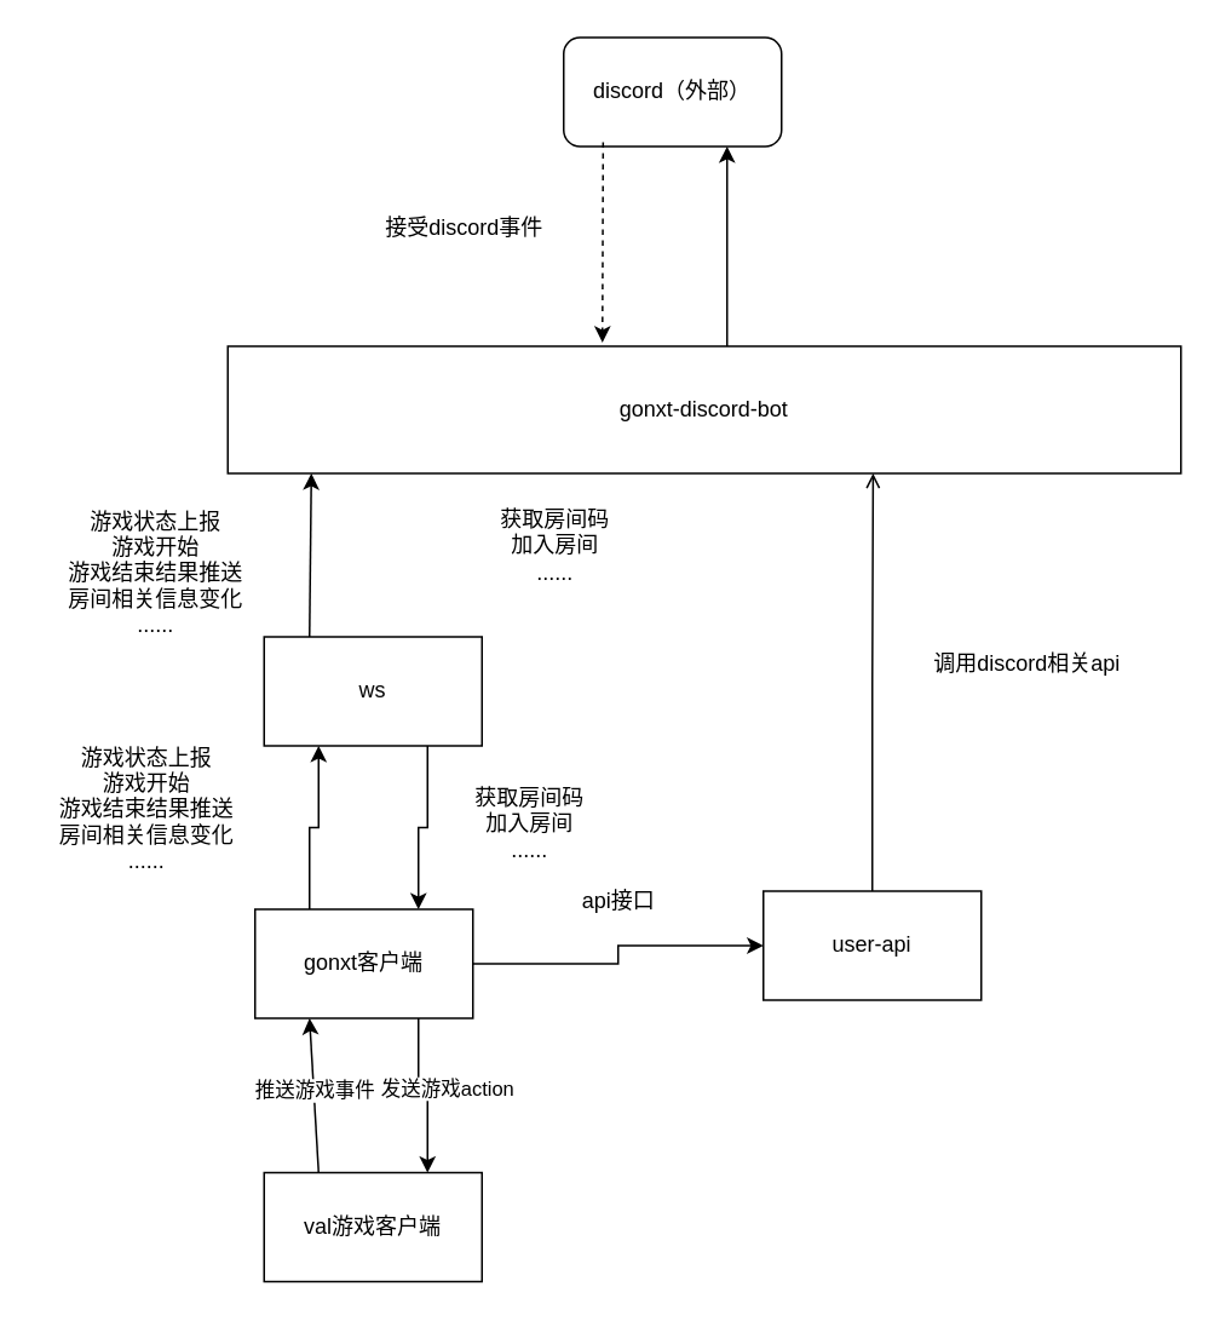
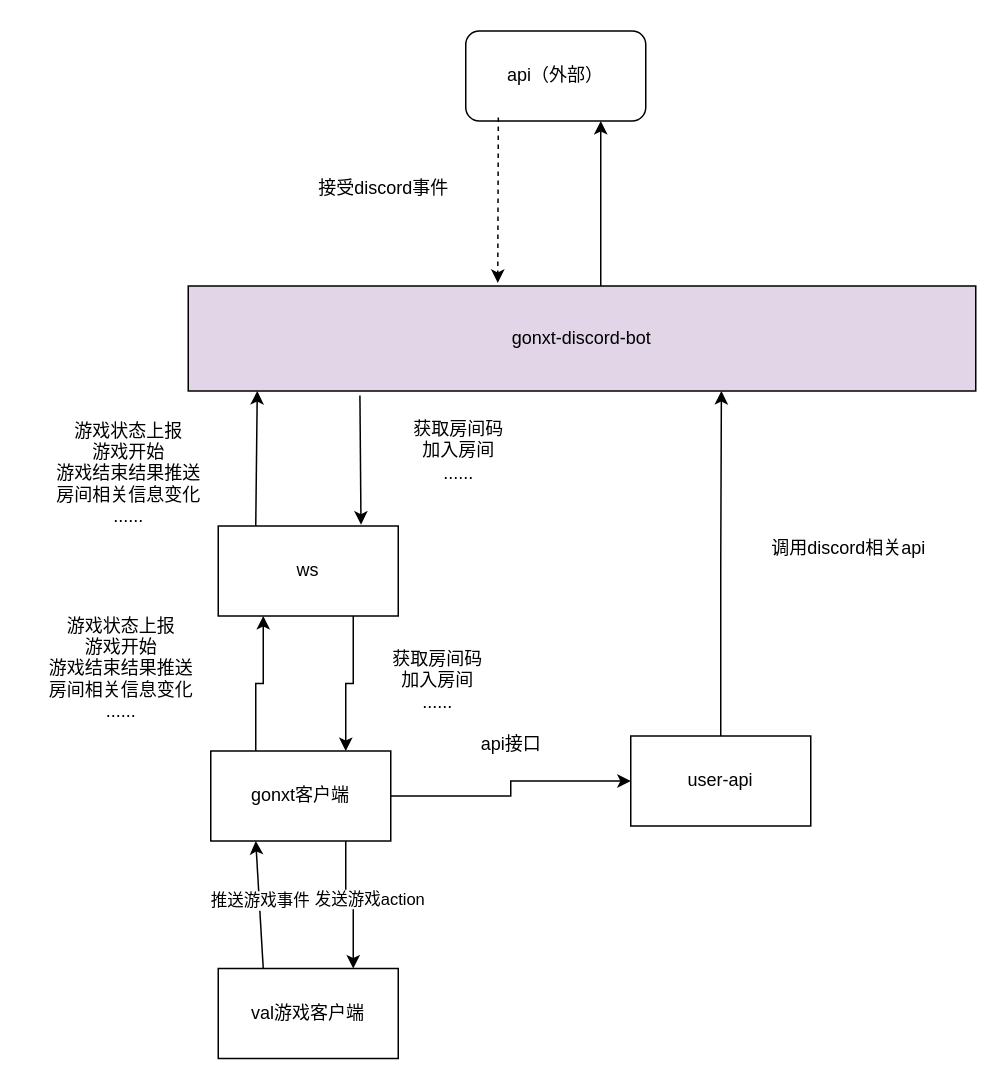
- <mxCell id="16" value="discord（外部）" style="rounded=1;whiteSpace=wrap;html=1;" vertex="1" parent="1"><mxGeometry x="310" y="20" width="120" height="60" as="geometry" /></mxCell>
+ <mxCell id="16" value="api（外部）" style="rounded=1;whiteSpace=wrap;html=1;" vertex="1" parent="1"><mxGeometry x="310" y="20" width="120" height="60" as="geometry" /></mxCell>
- <mxCell id="2" value="gonxt-discord-bot" style="rounded=0;whiteSpace=wrap;html=1;" vertex="1" parent="1"><mxGeometry x="125" y="190" width="525" height="70" as="geometry" /></mxCell>
+ <mxCell id="2" value="gonxt-discord-bot" style="rounded=0;whiteSpace=wrap;html=1;fillColor=#e1d5e7;" vertex="1" parent="1"><mxGeometry x="125" y="190" width="525" height="70" as="geometry" /></mxCell>
- <mxCell id="22" style="edgeStyle=orthogonalEdgeStyle;rounded=0;orthogonalLoop=1;jettySize=auto;html=1;exitX=0.5;exitY=0;exitDx=0;exitDy=0;entryX=0.677;entryY=1;entryDx=0;entryDy=0;entryPerimeter=0;endArrow=open;" edge="1" parent="1" source="3" target="2"><mxGeometry relative="1" as="geometry" /></mxCell>
+ <mxCell id="22" style="edgeStyle=orthogonalEdgeStyle;rounded=0;orthogonalLoop=1;jettySize=auto;html=1;exitX=0.5;exitY=0;exitDx=0;exitDy=0;entryX=0.677;entryY=1;entryDx=0;entryDy=0;entryPerimeter=0;" edge="1" parent="1" source="3" target="2"><mxGeometry relative="1" as="geometry" /></mxCell>
+ <mxCell id="18" value="" style="endArrow=classic;html=1;rounded=0;entryX=0.793;entryY=-0.015;entryDx=0;entryDy=0;entryPerimeter=0;exitX=0.218;exitY=1.043;exitDx=0;exitDy=0;exitPerimeter=0;" edge="1" parent="1" source="2" target="5"><mxGeometry width="50" height="50" relative="1" as="geometry"><mxPoint x="404" y="261" as="sourcePoint" /><mxPoint x="290" y="220" as="targetPoint" /></mxGeometry></mxCell>
